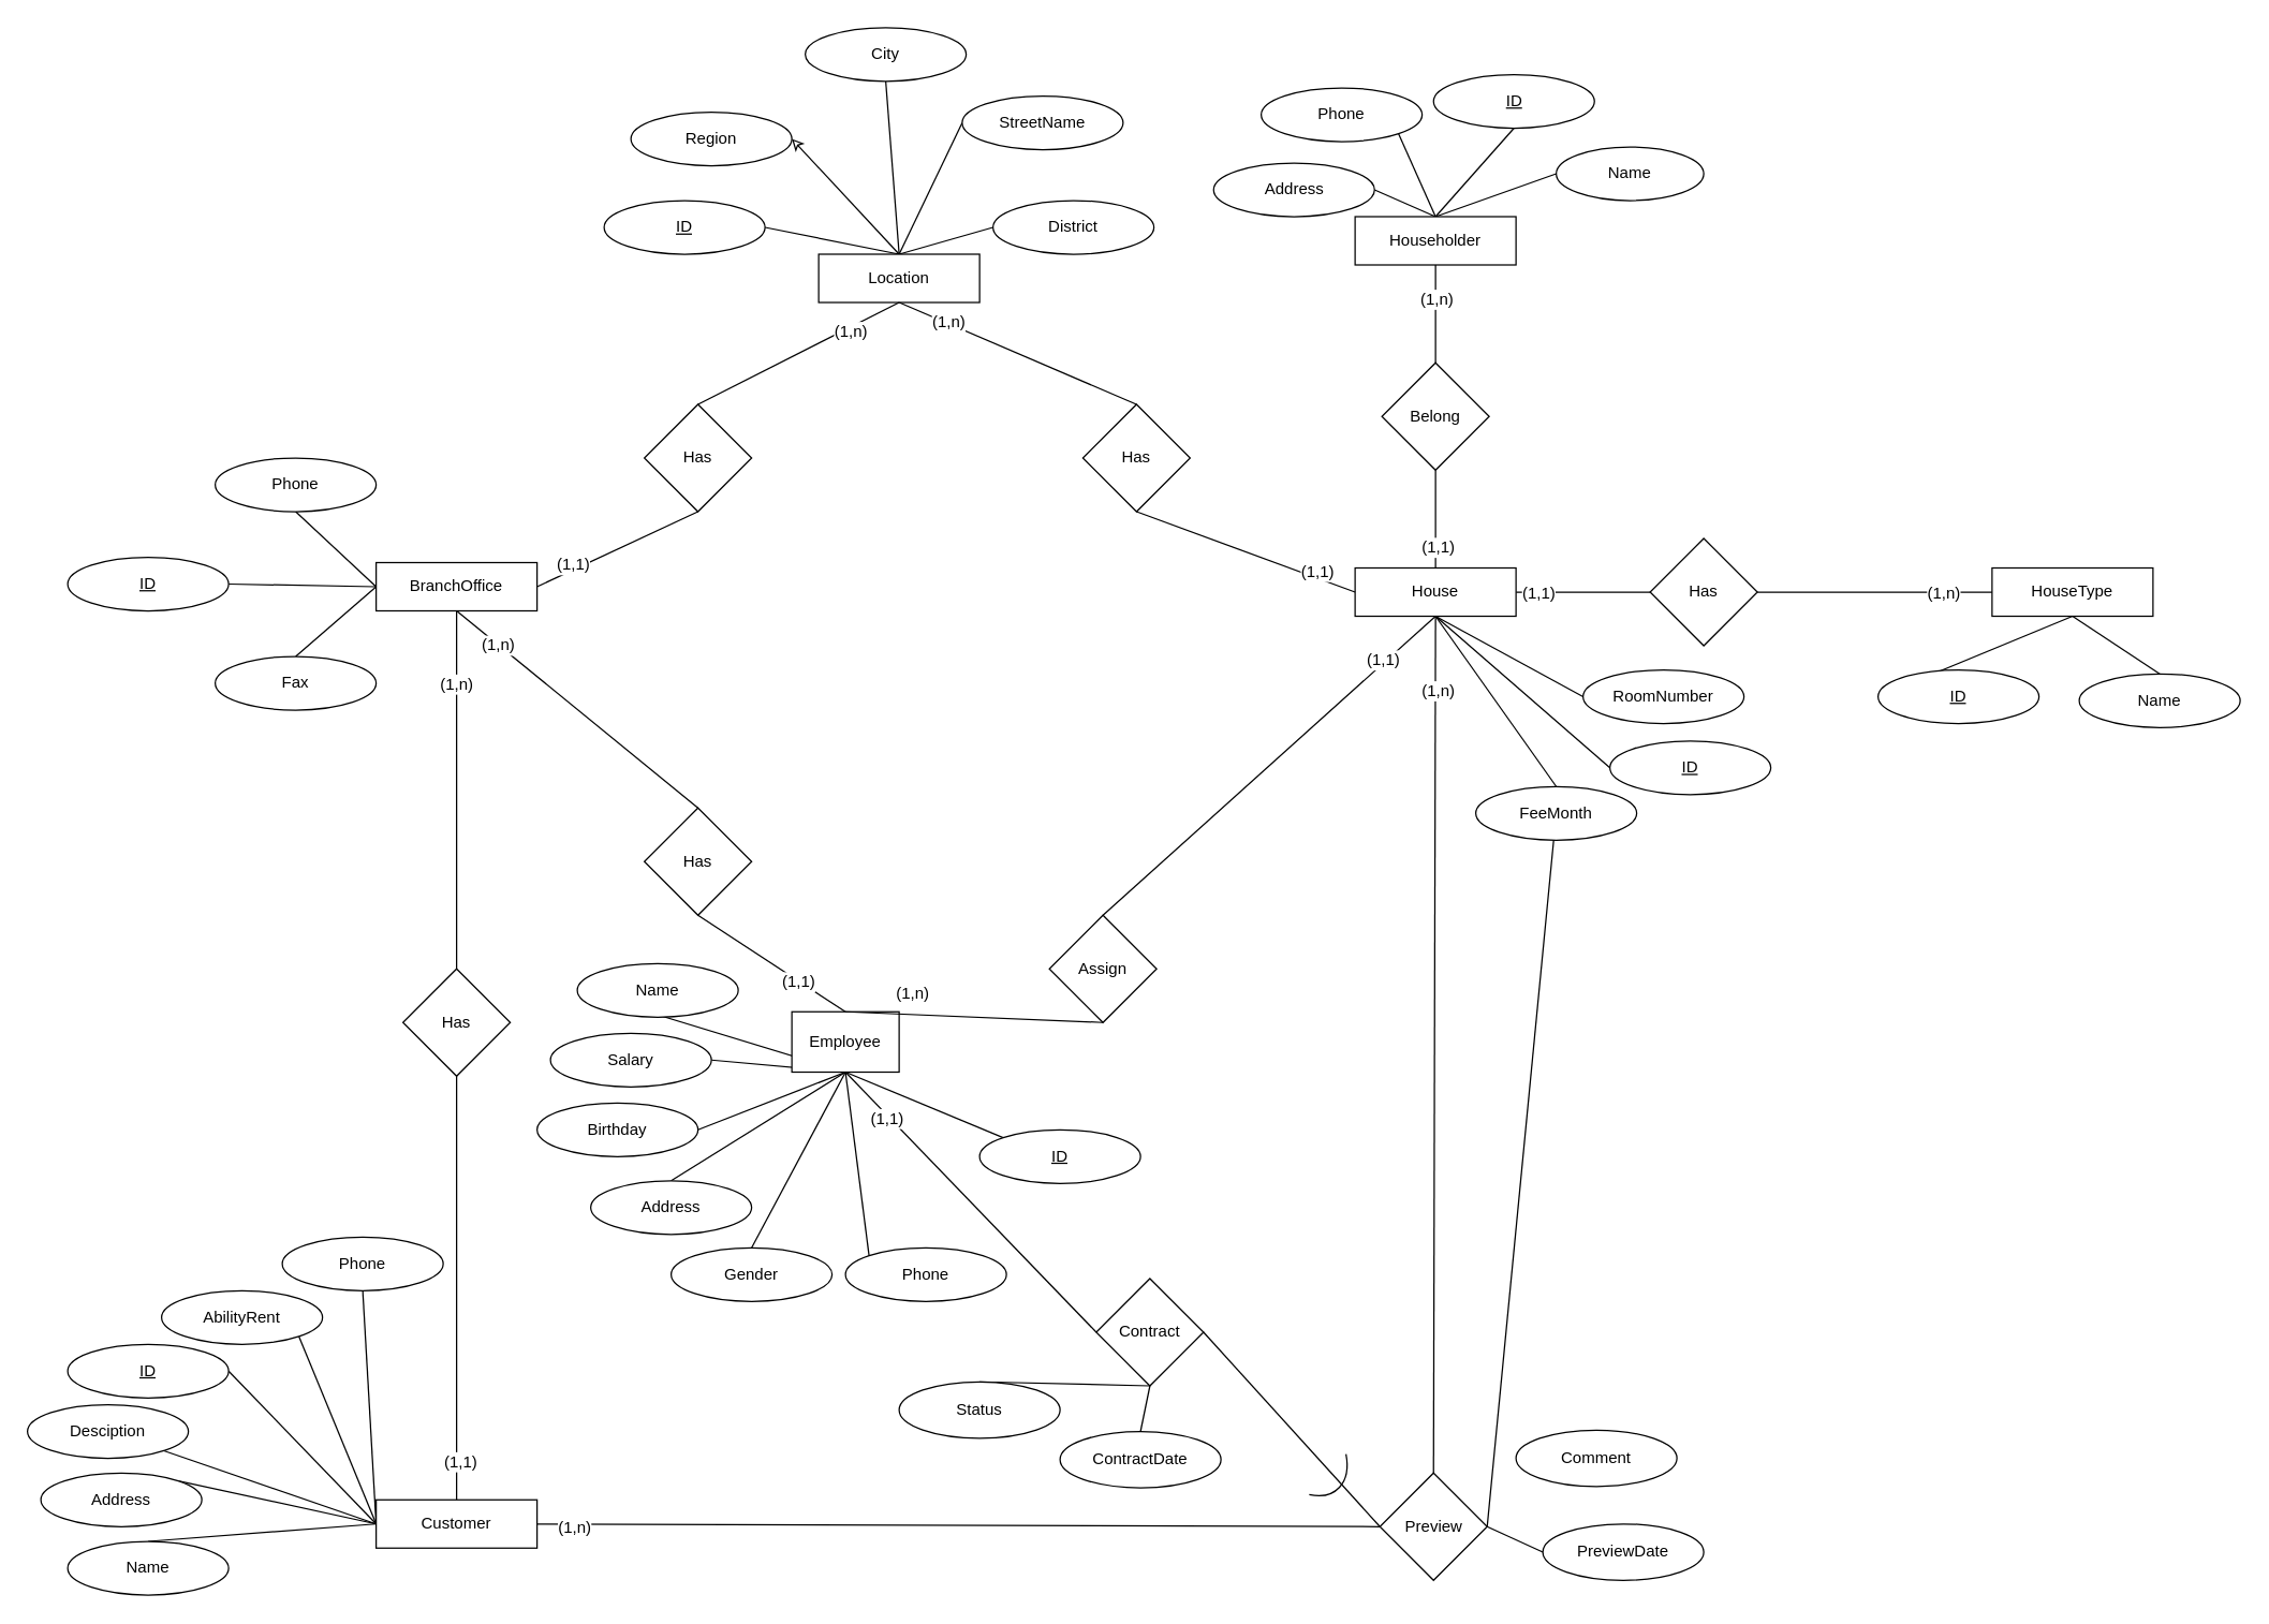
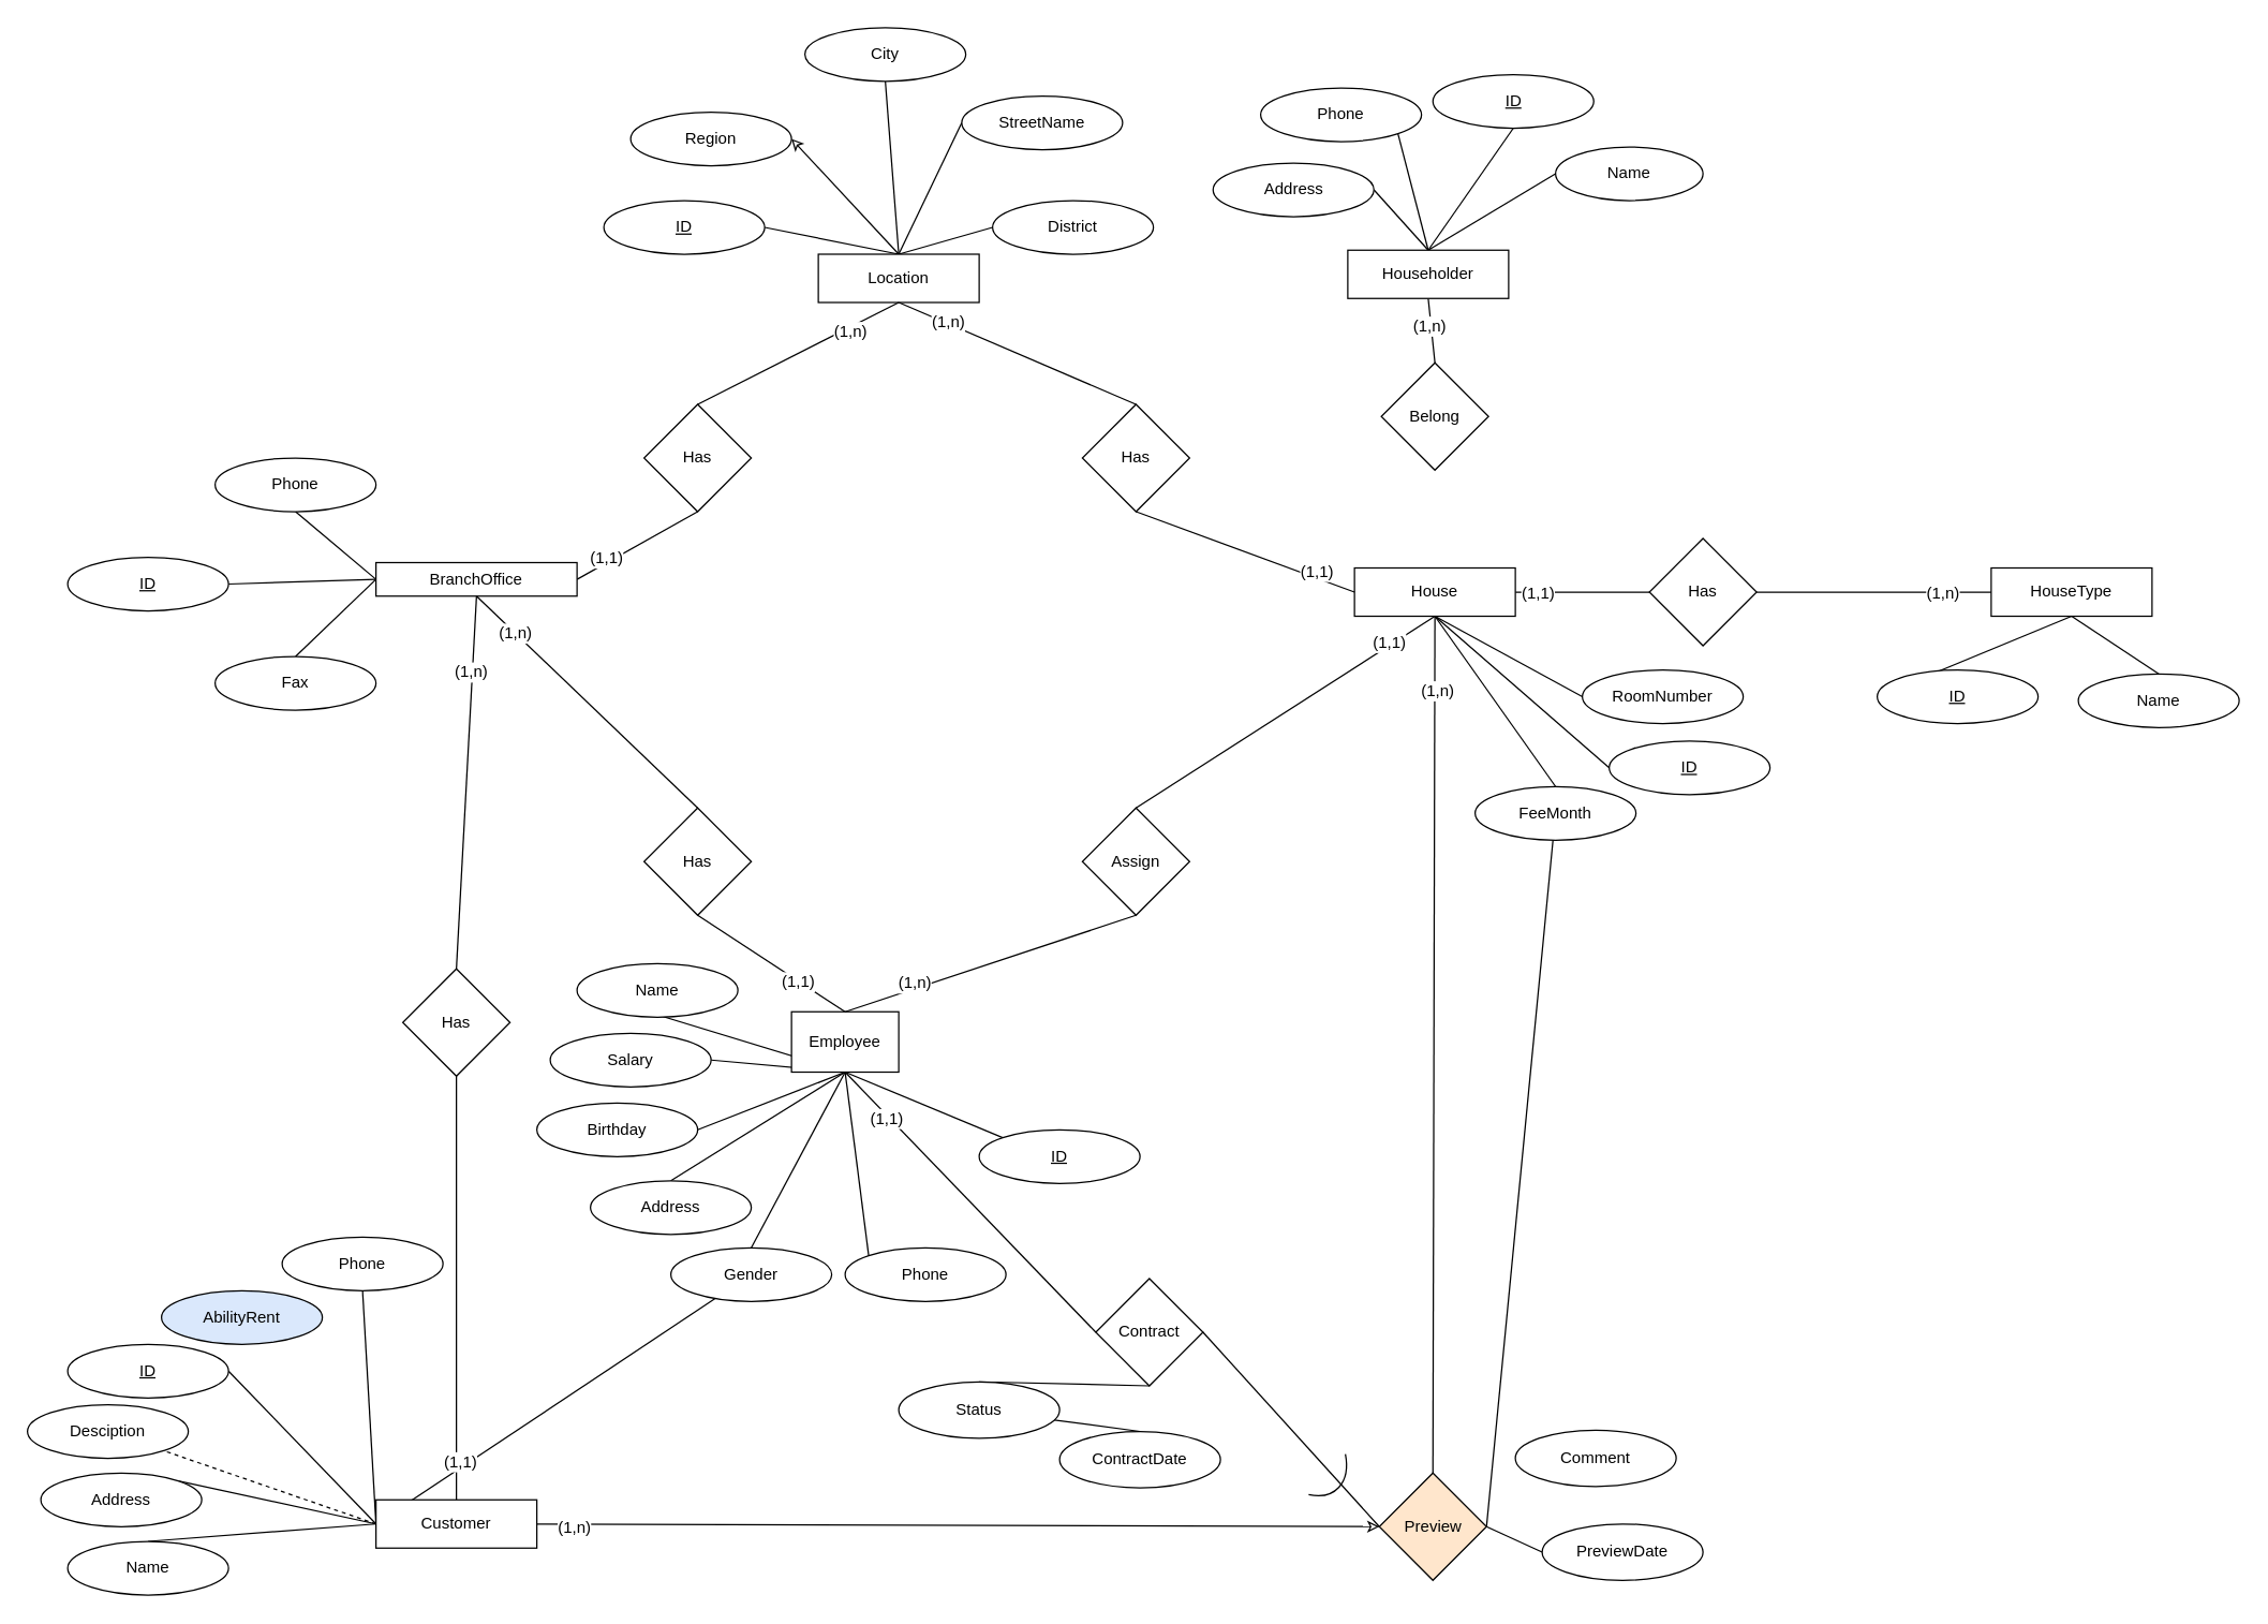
- <mxCell id="16" value="Householder" style="rounded=0;whiteSpace=wrap;html=1;" vertex="1" parent="1"><mxGeometry x="1010" y="161" width="120" height="36" as="geometry" /></mxCell>
+ <mxCell id="16" value="Householder" style="rounded=0;whiteSpace=wrap;html=1;" vertex="1" parent="1"><mxGeometry x="1005" y="186" width="120" height="36" as="geometry" /></mxCell>
- <mxCell id="56" style="edgeStyle=none;rounded=0;orthogonalLoop=1;jettySize=auto;html=1;exitX=0.5;exitY=1;exitDx=0;exitDy=0;entryX=0.5;entryY=0;entryDx=0;entryDy=0;endArrow=none;endFill=0;" edge="1" parent="1" source="58" target="9"><mxGeometry relative="1" as="geometry" /></mxCell>
- <mxCell id="57" value="(1,1)" style="text;html=1;resizable=0;points=[];align=center;verticalAlign=middle;labelBackgroundColor=#ffffff;" vertex="1" connectable="0" parent="56"><mxGeometry x="0.548" y="1" relative="1" as="geometry"><mxPoint as="offset" /></mxGeometry></mxCell>
- <mxCell id="36" value="BranchOffice" style="rounded=0;whiteSpace=wrap;html=1;" vertex="1" parent="1"><mxGeometry x="280" y="419" width="120" height="36" as="geometry" /></mxCell>
+ <mxCell id="36" value="BranchOffice" style="rounded=0;whiteSpace=wrap;html=1;" vertex="1" parent="1"><mxGeometry x="280" y="419" width="150" height="25" as="geometry" /></mxCell>
- <mxCell id="55" value="Assign" style="rhombus;whiteSpace=wrap;html=1;" vertex="1" parent="1"><mxGeometry x="782" y="682" width="80" height="80" as="geometry" /></mxCell>
+ <mxCell id="55" value="Assign" style="rhombus;whiteSpace=wrap;html=1;" vertex="1" parent="1"><mxGeometry x="807" y="602" width="80" height="80" as="geometry" /></mxCell>
- <mxCell id="108" value="AbilityRent" style="ellipse;whiteSpace=wrap;html=1;" vertex="1" parent="1"><mxGeometry x="120" y="962" width="120" height="40" as="geometry" /></mxCell>
+ <mxCell id="108" value="AbilityRent" style="ellipse;whiteSpace=wrap;html=1;fillColor=#dae8fc;" vertex="1" parent="1"><mxGeometry x="120" y="962" width="120" height="40" as="geometry" /></mxCell>
- <mxCell id="114" style="edgeStyle=none;rounded=0;orthogonalLoop=1;jettySize=auto;html=1;exitX=0.5;exitY=0;exitDx=0;exitDy=0;entryX=0.5;entryY=1;entryDx=0;entryDy=0;endArrow=none;endFill=0;" edge="1" parent="1" source="115" target="121"><mxGeometry relative="1" as="geometry" /></mxCell>
+ <mxCell id="114" style="edgeStyle=none;rounded=0;orthogonalLoop=1;jettySize=auto;html=1;exitX=0.5;exitY=0;exitDx=0;exitDy=0;endArrow=none;endFill=0;" edge="1" parent="1" source="115" target="117"><mxGeometry relative="1" as="geometry" /></mxCell>
- <mxCell id="40" style="edgeStyle=none;rounded=0;orthogonalLoop=1;jettySize=auto;html=1;exitX=0;exitY=0.5;exitDx=0;exitDy=0;entryX=1;entryY=1;entryDx=0;entryDy=0;endArrow=none;endFill=0;" edge="1" parent="1" source="45" target="108"><mxGeometry relative="1" as="geometry" /></mxCell>
+ <mxCell id="40" style="edgeStyle=none;rounded=0;orthogonalLoop=1;jettySize=auto;html=1;exitX=0;exitY=0.5;exitDx=0;exitDy=0;endArrow=none;endFill=0;" edge="1" parent="1" source="45" target="88"><mxGeometry relative="1" as="geometry" /></mxCell>
- <mxCell id="42" style="edgeStyle=none;rounded=0;orthogonalLoop=1;jettySize=auto;html=1;exitX=0;exitY=0.5;exitDx=0;exitDy=0;endArrow=none;endFill=0;" edge="1" parent="1" source="45" target="106"><mxGeometry relative="1" as="geometry" /></mxCell>
+ <mxCell id="42" style="edgeStyle=none;rounded=0;orthogonalLoop=1;jettySize=auto;html=1;exitX=0;exitY=0.5;exitDx=0;exitDy=0;endArrow=none;endFill=0;dashed=1;" edge="1" parent="1" source="45" target="106"><mxGeometry relative="1" as="geometry" /></mxCell>
- <mxCell id="37" style="edgeStyle=none;rounded=0;orthogonalLoop=1;jettySize=auto;html=1;exitX=1;exitY=0.5;exitDx=0;exitDy=0;endArrow=none;endFill=0;entryX=0;entryY=0.5;entryDx=0;entryDy=0;" edge="1" parent="1" source="45" target="80"><mxGeometry relative="1" as="geometry" /></mxCell>
+ <mxCell id="37" style="edgeStyle=none;rounded=0;orthogonalLoop=1;jettySize=auto;html=1;exitX=1;exitY=0.5;exitDx=0;exitDy=0;endArrow=classic;endFill=0;entryX=0;entryY=0.5;entryDx=0;entryDy=0;" edge="1" parent="1" source="45" target="80"><mxGeometry relative="1" as="geometry" /></mxCell>
- <mxCell id="80" value="Preview" style="rhombus;whiteSpace=wrap;html=1;" vertex="1" parent="1"><mxGeometry x="1028.5" y="1098" width="80" height="80" as="geometry" /></mxCell>
+ <mxCell id="80" value="Preview" style="rhombus;whiteSpace=wrap;html=1;fillColor=#ffe6cc;" vertex="1" parent="1"><mxGeometry x="1028.5" y="1098" width="80" height="80" as="geometry" /></mxCell>
